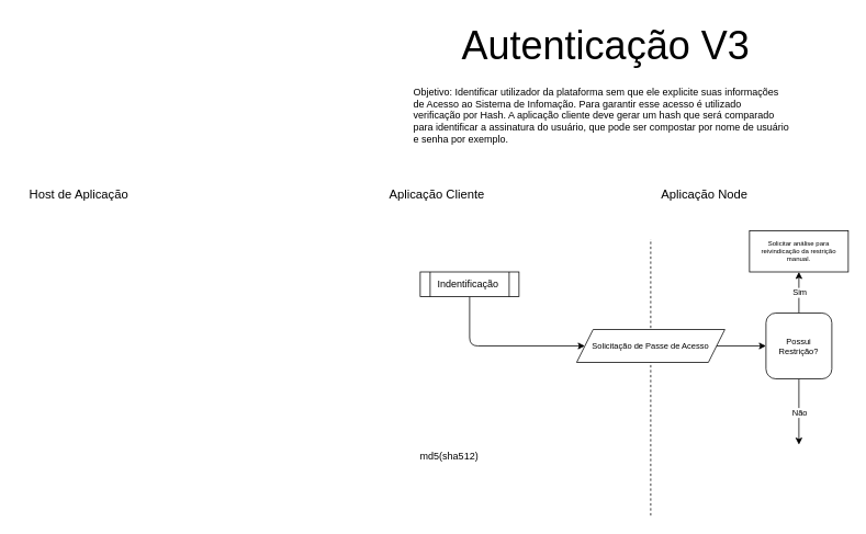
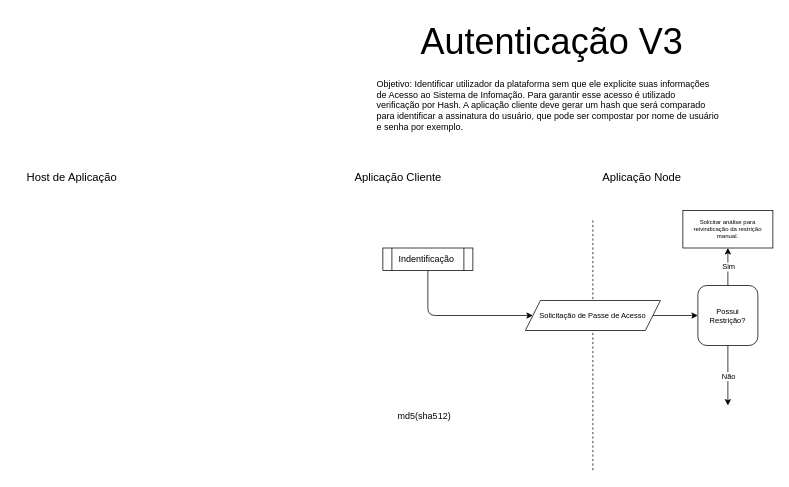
- <mxCell id="5" value="md5(sha512)" style="text;html=1;align=center;verticalAlign=middle;resizable=0;points=[];autosize=1;strokeColor=none;fillColor=none;fontSize=12;" parent="1" vertex="1"><mxGeometry x="500" y="540" width="90" height="30" as="geometry" /></mxCell>
+ <mxCell id="5" value="md5(sha512)" style="text;html=1;align=center;verticalAlign=middle;resizable=0;points=[];autosize=1;strokeColor=none;fillColor=none;fontSize=12;" parent="1" vertex="1"><mxGeometry x="520" y="540" width="90" height="30" as="geometry" /></mxCell>
